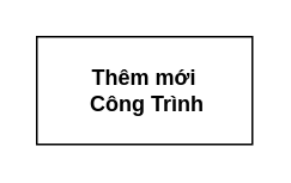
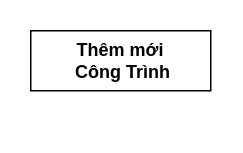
- <mxCell id="2" value="&lt;b&gt;Thêm mới&lt;/b&gt;&lt;div&gt;&lt;b&gt;&amp;nbsp;Công Trình&lt;/b&gt;&lt;/div&gt;" style="rounded=0;whiteSpace=wrap;html=1;strokeWidth=1;" vertex="1" parent="1"><mxGeometry x="20" y="20" width="120" height="60" as="geometry" /></mxCell>
+ <mxCell id="2" value="&lt;b&gt;Thêm mới&lt;/b&gt;&lt;div&gt;&lt;b&gt;&amp;nbsp;Công Trình&lt;/b&gt;&lt;/div&gt;" style="rounded=0;whiteSpace=wrap;html=1;strokeWidth=1;" vertex="1" parent="1"><mxGeometry x="20" y="20" width="120" height="40" as="geometry" /></mxCell>
